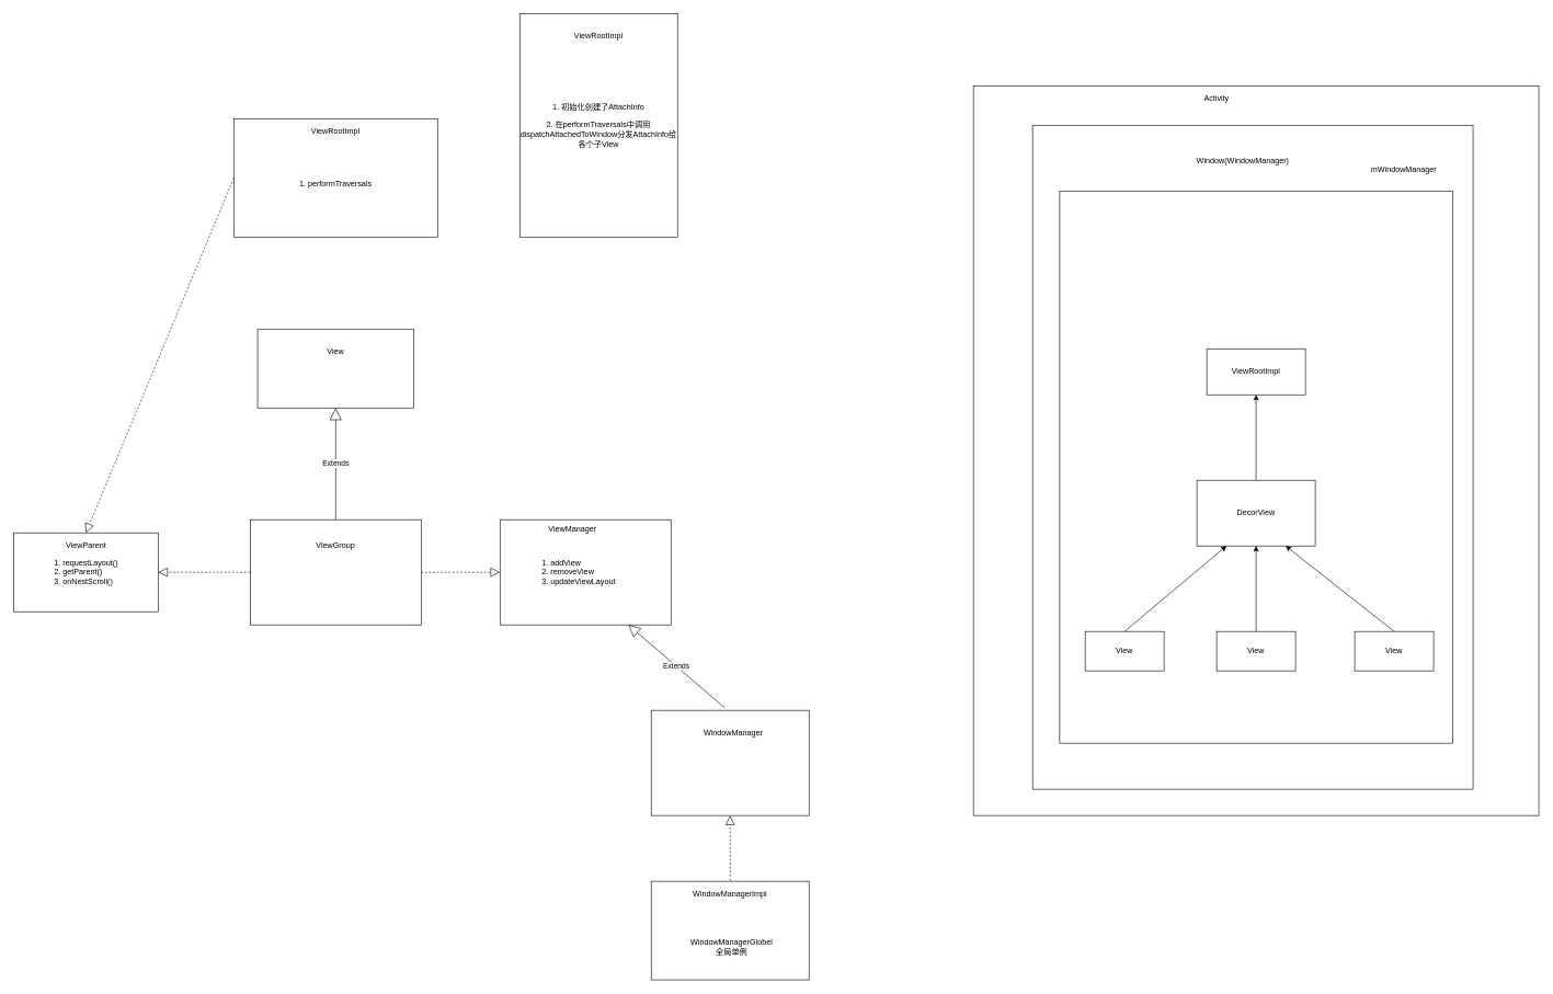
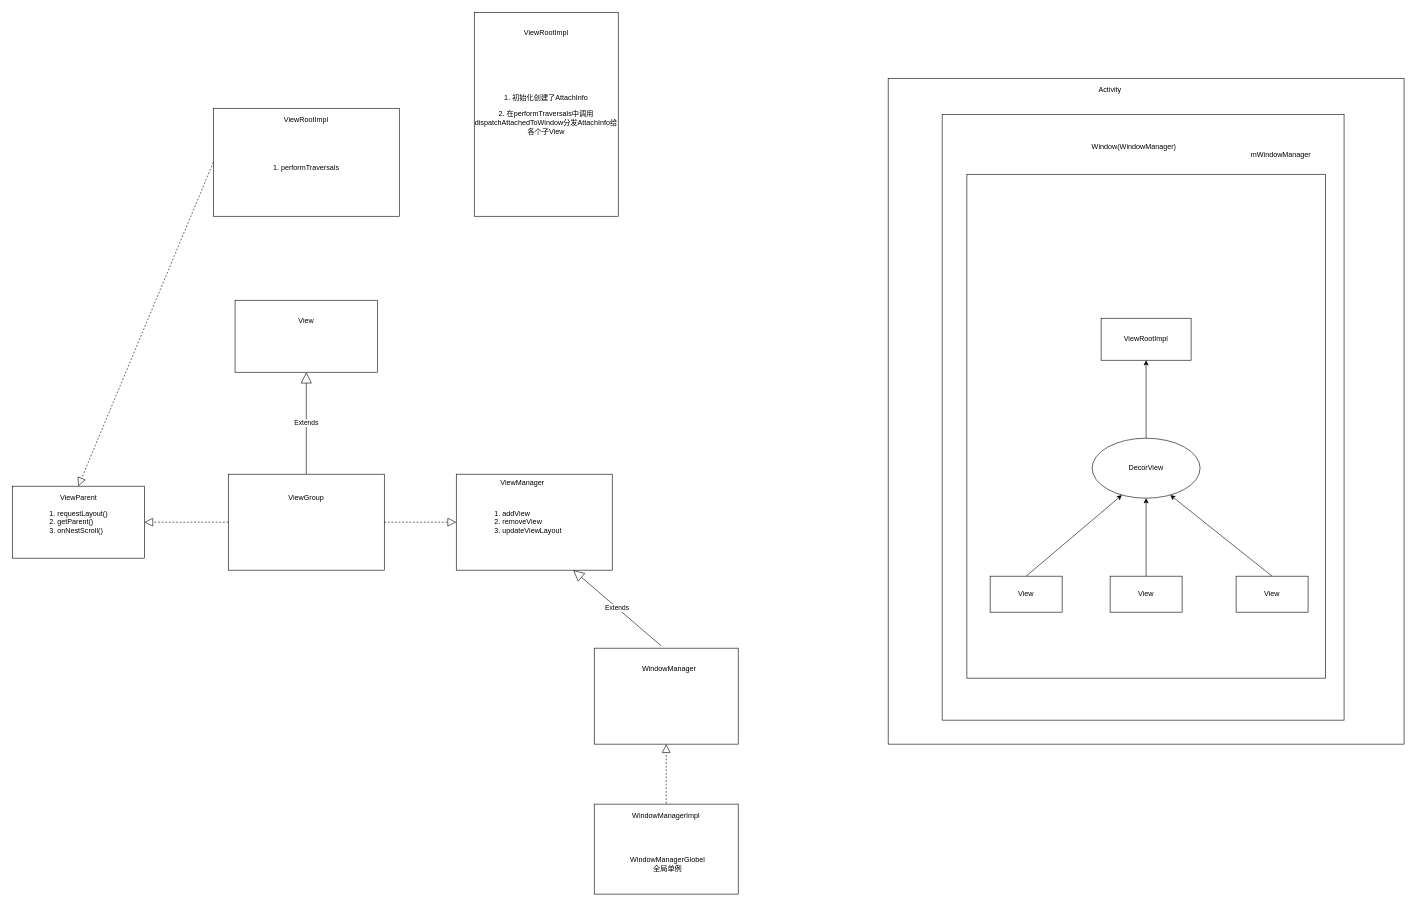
- <mxCell id="31" value="DecorView" style="rounded=0;whiteSpace=wrap;html=1;" vertex="1" parent="1"><mxGeometry x="1820" y="730" width="180" height="100" as="geometry" /></mxCell>
+ <mxCell id="31" value="DecorView" style="ellipse;whiteSpace=wrap;html=1;" vertex="1" parent="1"><mxGeometry x="1820" y="730" width="180" height="100" as="geometry" /></mxCell>
